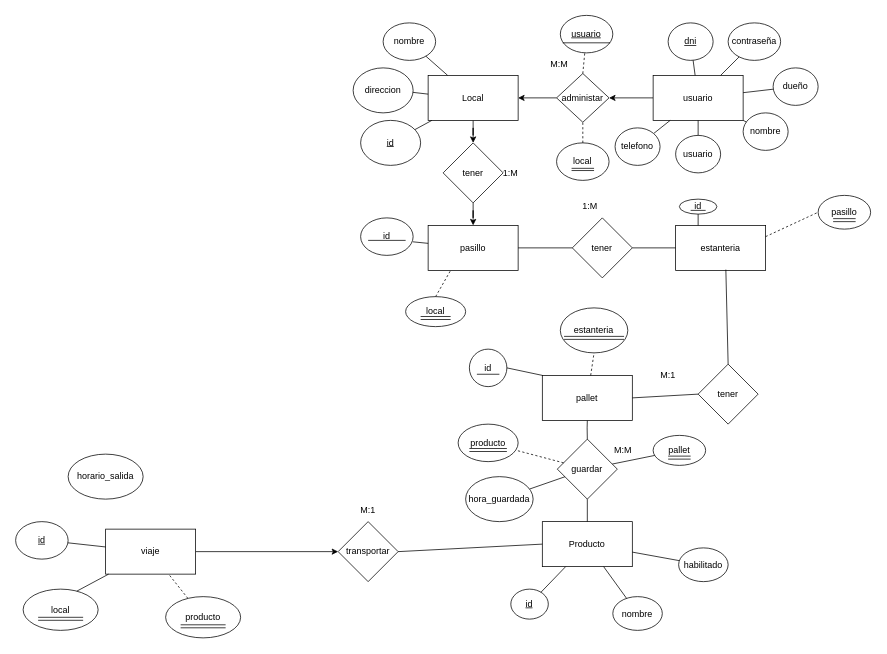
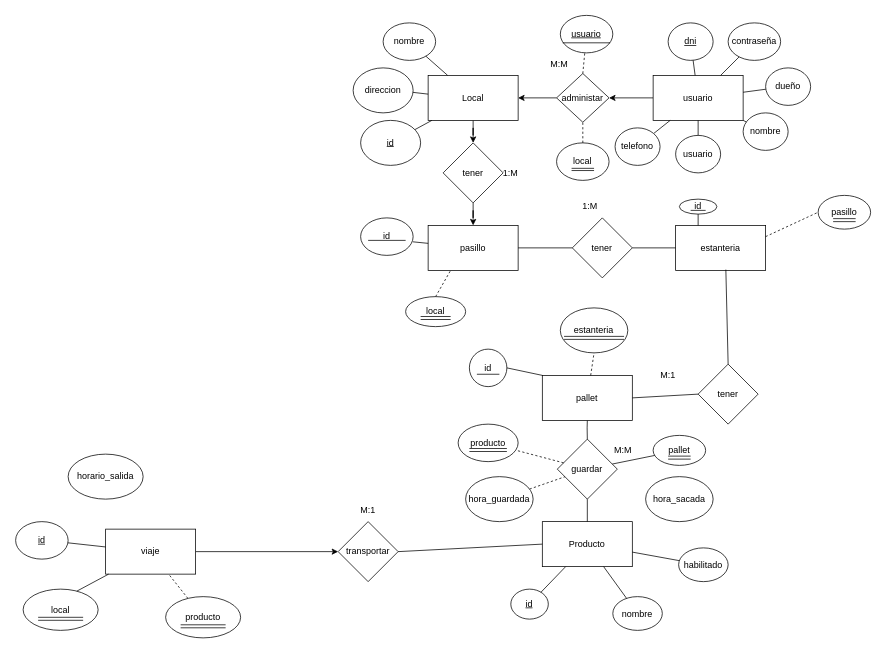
- <mxCell id="90" value="dueño" style="ellipse;whiteSpace=wrap;html=1;" vertex="1" parent="1"><mxGeometry x="1030" y="90" width="60" height="50" as="geometry" /></mxCell>
+ <mxCell id="90" value="dueño" style="ellipse;whiteSpace=wrap;html=1;" vertex="1" parent="1"><mxGeometry x="1020" y="90" width="60" height="50" as="geometry" /></mxCell>
- <mxCell id="95" style="edgeStyle=none;rounded=0;orthogonalLoop=1;jettySize=auto;html=1;endArrow=none;endFill=0;" edge="1" parent="1" source="96" target="45"><mxGeometry relative="1" as="geometry" /></mxCell>
+ <mxCell id="95" style="edgeStyle=none;rounded=0;orthogonalLoop=1;jettySize=auto;html=1;endArrow=none;endFill=0;dashed=1;" edge="1" parent="1" source="96" target="45"><mxGeometry relative="1" as="geometry" /></mxCell>
+ <mxCell id="97" value="hora_sacada" style="ellipse;whiteSpace=wrap;html=1;" vertex="1" parent="1"><mxGeometry x="860" y="635" width="90" height="60" as="geometry" /></mxCell>
